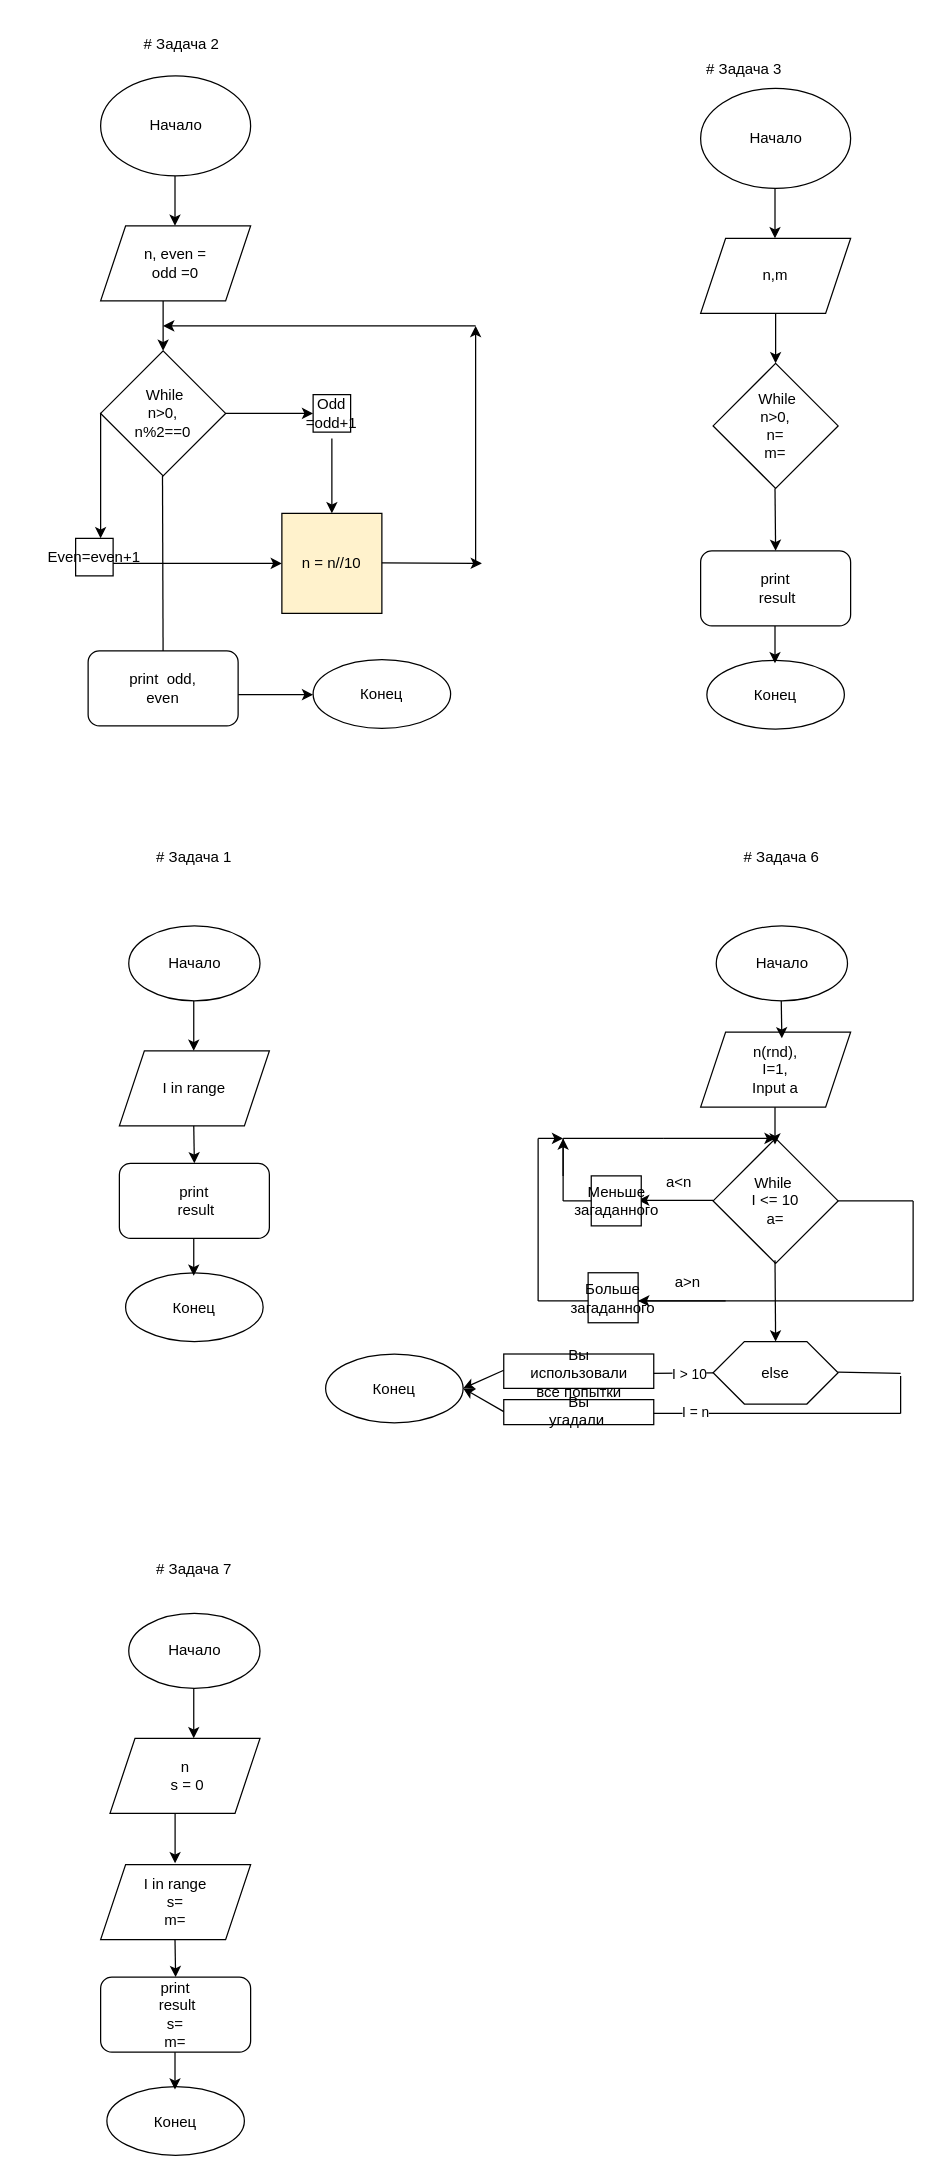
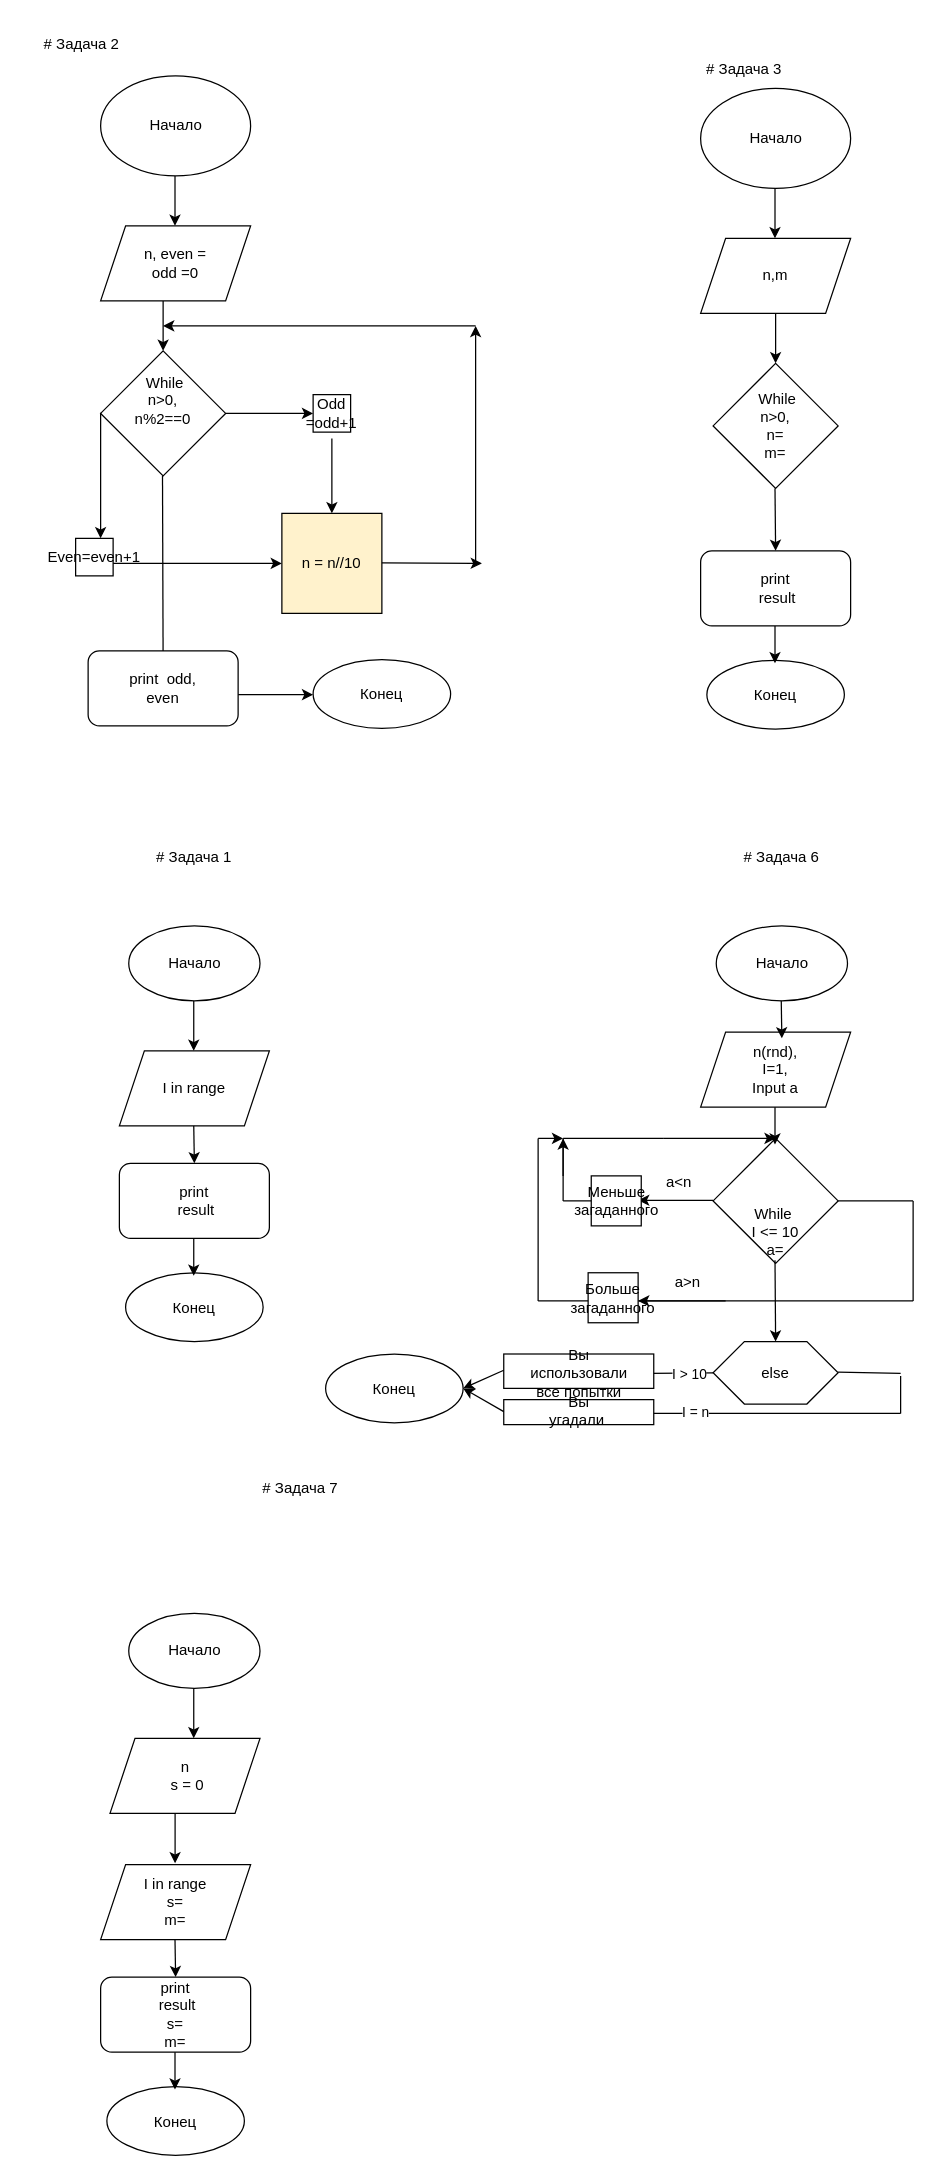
- <mxCell id="8" value="# Задача 2" style="text;html=1;strokeColor=none;fillColor=none;align=center;verticalAlign=middle;whiteSpace=wrap;rounded=0;" vertex="1" parent="1"><mxGeometry x="100" y="20" width="90" height="30" as="geometry" /></mxCell>
+ <mxCell id="8" value="# Задача 2" style="text;html=1;strokeColor=none;fillColor=none;align=center;verticalAlign=middle;whiteSpace=wrap;rounded=0;" vertex="1" parent="1"><mxGeometry x="20" y="20" width="90" height="30" as="geometry" /></mxCell>
- <mxCell id="10" value="&amp;nbsp;While n&amp;gt;0,&lt;br&gt;n%2==0" style="text;html=1;strokeColor=none;fillColor=none;align=center;verticalAlign=middle;whiteSpace=wrap;rounded=0;" vertex="1" parent="1"><mxGeometry x="100" y="315" width="60" height="30" as="geometry" /></mxCell>
+ <mxCell id="10" value="&amp;nbsp;While n&amp;gt;0,&lt;br&gt;n%2==0" style="text;html=1;strokeColor=none;fillColor=none;align=center;verticalAlign=middle;whiteSpace=wrap;rounded=0;" vertex="1" parent="1"><mxGeometry x="100" y="305" width="60" height="30" as="geometry" /></mxCell>
- <mxCell id="62" value="&amp;nbsp;While &amp;nbsp;&lt;br&gt;I &amp;lt;= 10&lt;br&gt;a=" style="text;html=1;strokeColor=none;fillColor=none;align=center;verticalAlign=middle;whiteSpace=wrap;rounded=0;" vertex="1" parent="1"><mxGeometry x="590" y="945" width="60" height="30" as="geometry" /></mxCell>
+ <mxCell id="62" value="&amp;nbsp;While &amp;nbsp;&lt;br&gt;I &amp;lt;= 10&lt;br&gt;a=" style="text;html=1;strokeColor=none;fillColor=none;align=center;verticalAlign=middle;whiteSpace=wrap;rounded=0;" vertex="1" parent="1"><mxGeometry x="590" y="970" width="60" height="30" as="geometry" /></mxCell>
- <mxCell id="101" value="# Задача 7" style="text;html=1;strokeColor=none;fillColor=none;align=center;verticalAlign=middle;whiteSpace=wrap;rounded=0;" vertex="1" parent="1"><mxGeometry x="110" y="1240" width="90" height="30" as="geometry" /></mxCell>
+ <mxCell id="101" value="# Задача 7" style="text;html=1;strokeColor=none;fillColor=none;align=center;verticalAlign=middle;whiteSpace=wrap;rounded=0;" vertex="1" parent="1"><mxGeometry x="195" y="1175" width="90" height="30" as="geometry" /></mxCell>
